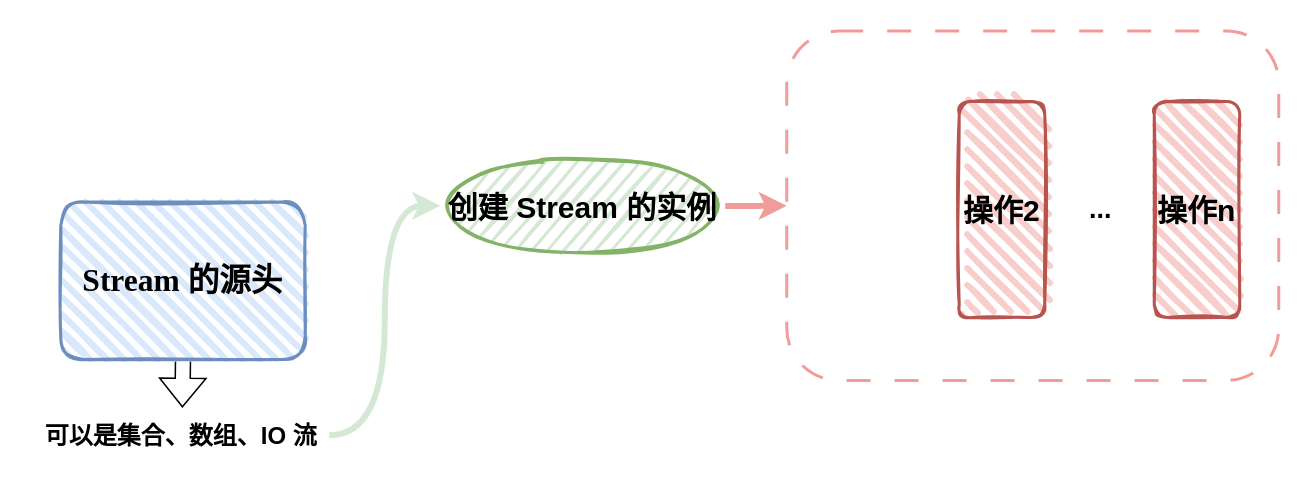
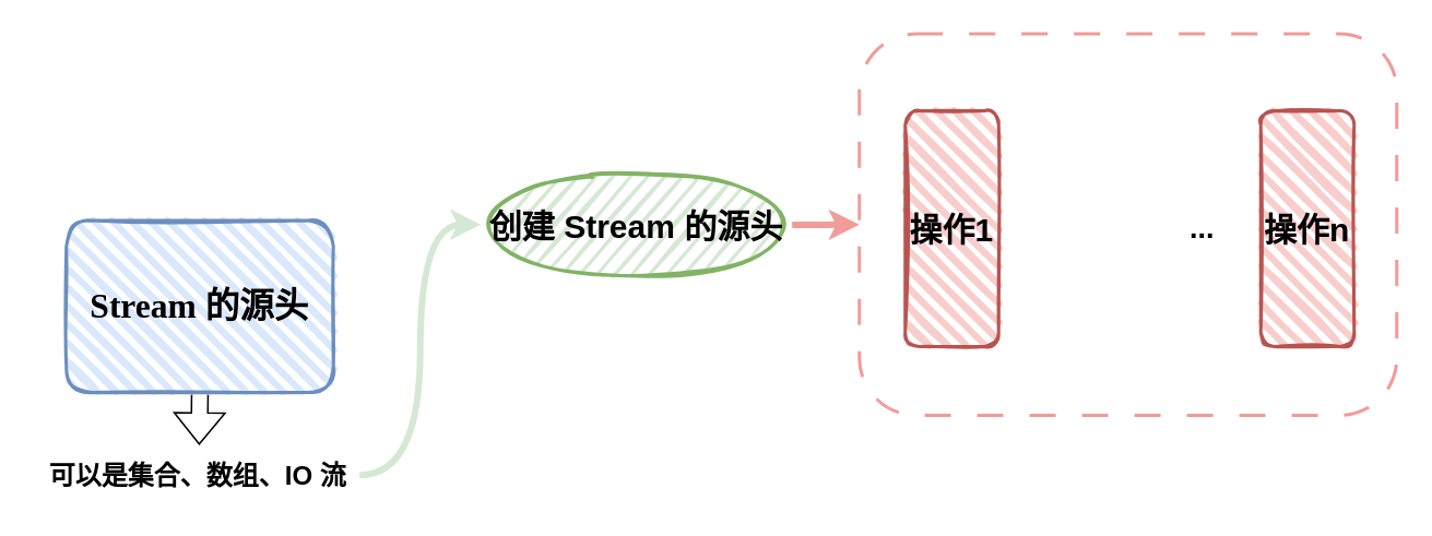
- <mxCell id="7" value="&lt;b&gt;&lt;font style=&quot;font-size: 20px;&quot;&gt;创建 Stream 的实例&lt;/font&gt;&lt;/b&gt;" style="ellipse;whiteSpace=wrap;html=1;strokeWidth=2;fillWeight=2;hachureGap=8;fillColor=#d5e8d4;fillStyle=dots;sketch=1;strokeColor=#82b366;" vertex="1" parent="1"><mxGeometry x="293" y="104.25" width="190" height="64.5" as="geometry" /></mxCell>
+ <mxCell id="7" value="&lt;b&gt;&lt;font style=&quot;font-size: 20px;&quot;&gt;创建 Stream 的源头&lt;/font&gt;&lt;/b&gt;" style="ellipse;whiteSpace=wrap;html=1;strokeWidth=2;fillWeight=2;hachureGap=8;fillColor=#d5e8d4;fillStyle=dots;sketch=1;strokeColor=#82b366;" vertex="1" parent="1"><mxGeometry x="293" y="104.25" width="190" height="64.5" as="geometry" /></mxCell>
+ <mxCell id="8" value="&lt;b&gt;&lt;font style=&quot;font-size: 20px;&quot;&gt;操作1&lt;/font&gt;&lt;/b&gt;" style="rounded=1;whiteSpace=wrap;html=1;strokeWidth=2;fillWeight=4;hachureGap=8;hachureAngle=45;fillColor=#f8cecc;sketch=1;strokeColor=#b85450;" vertex="1" parent="1"><mxGeometry x="552" y="67" width="57" height="144" as="geometry" /></mxCell>
- <mxCell id="9" value="&lt;b&gt;&lt;font style=&quot;font-size: 20px;&quot;&gt;操作2&lt;/font&gt;&lt;/b&gt;" style="rounded=1;whiteSpace=wrap;html=1;strokeWidth=2;fillWeight=4;hachureGap=8;hachureAngle=45;fillColor=#f8cecc;sketch=1;strokeColor=#b85450;" vertex="1" parent="1"><mxGeometry x="639" y="67" width="57" height="144" as="geometry" /></mxCell>
